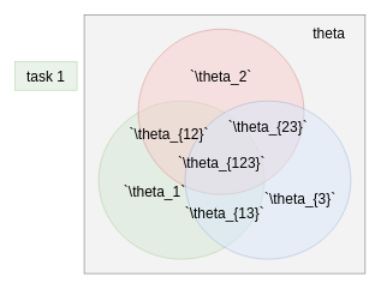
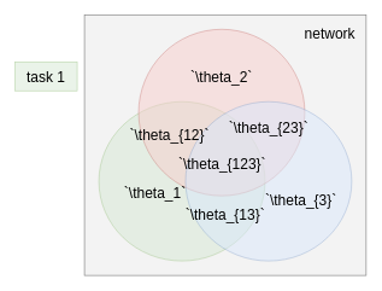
- <mxCell id="14" value="theta" style="text;strokeColor=none;align=center;fillColor=none;html=1;verticalAlign=middle;whiteSpace=wrap;rounded=0;fontSize=20;opacity=50;" parent="1" vertex="1"><mxGeometry x="426" y="30" width="60" height="30" as="geometry" /></mxCell>
+ <mxCell id="14" value="network" style="text;strokeColor=none;align=center;fillColor=none;html=1;verticalAlign=middle;whiteSpace=wrap;rounded=0;fontSize=20;opacity=50;" parent="1" vertex="1"><mxGeometry x="426" y="30" width="60" height="30" as="geometry" /></mxCell>
